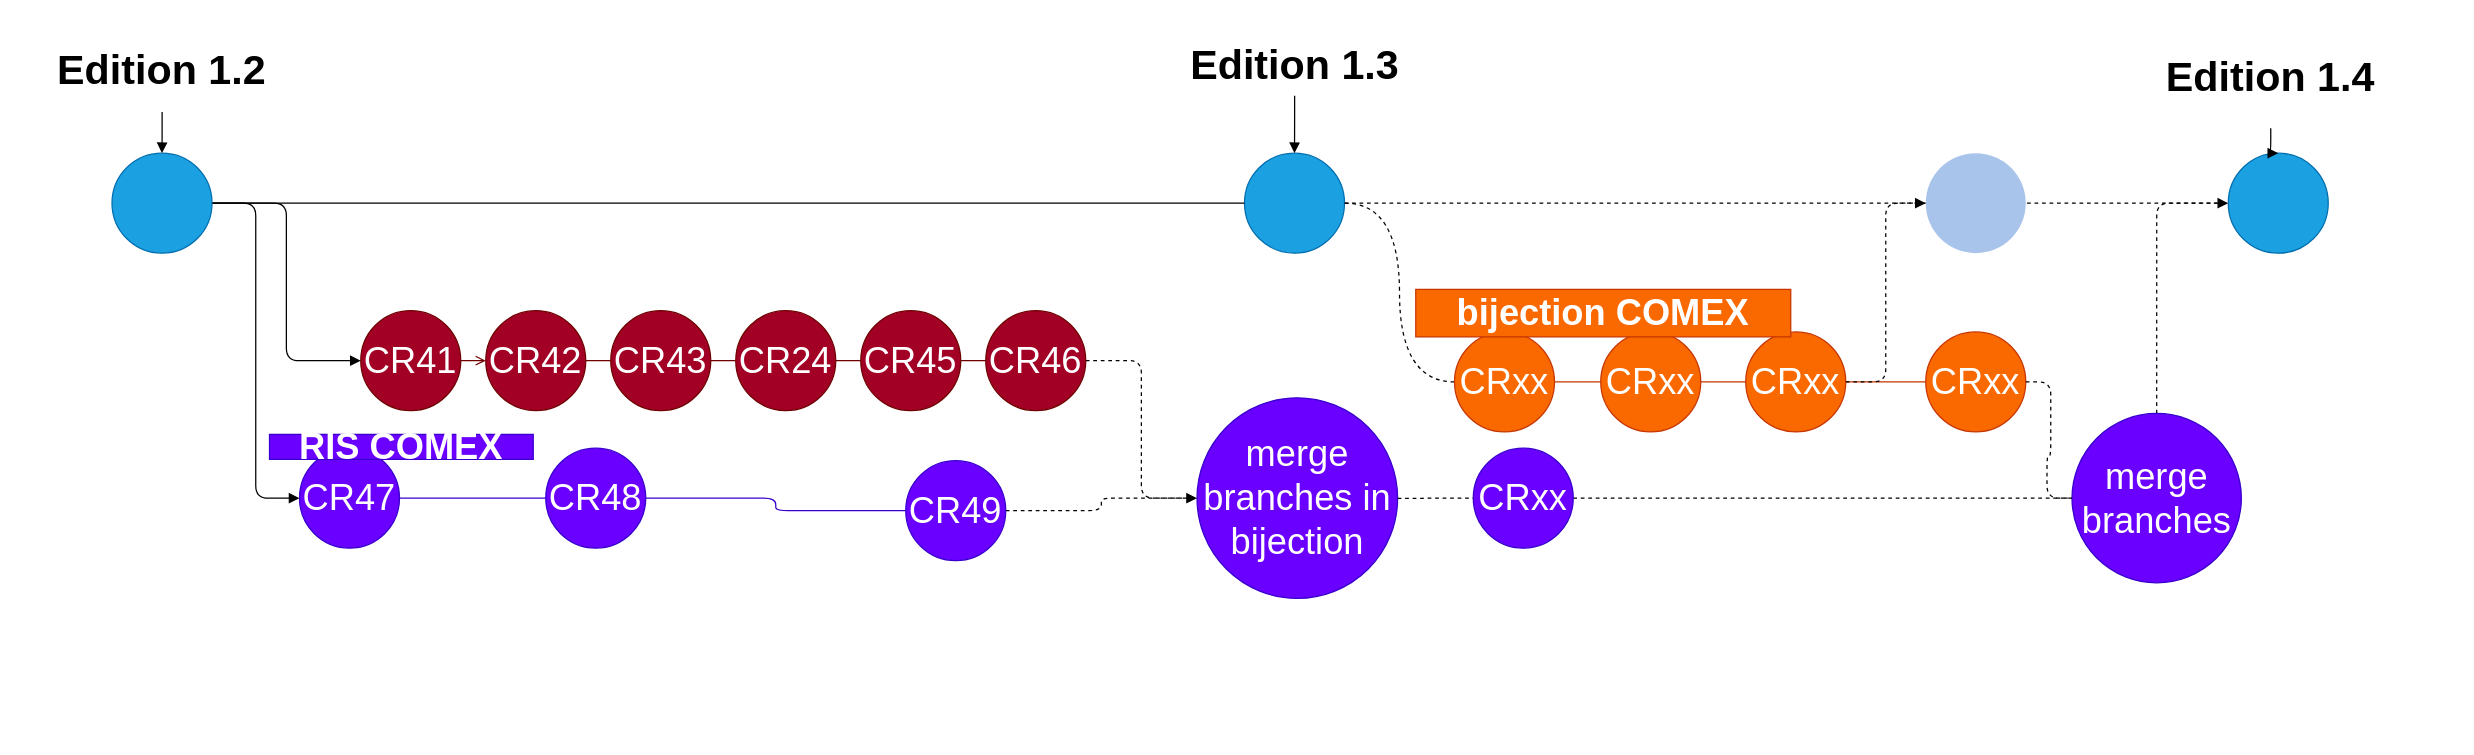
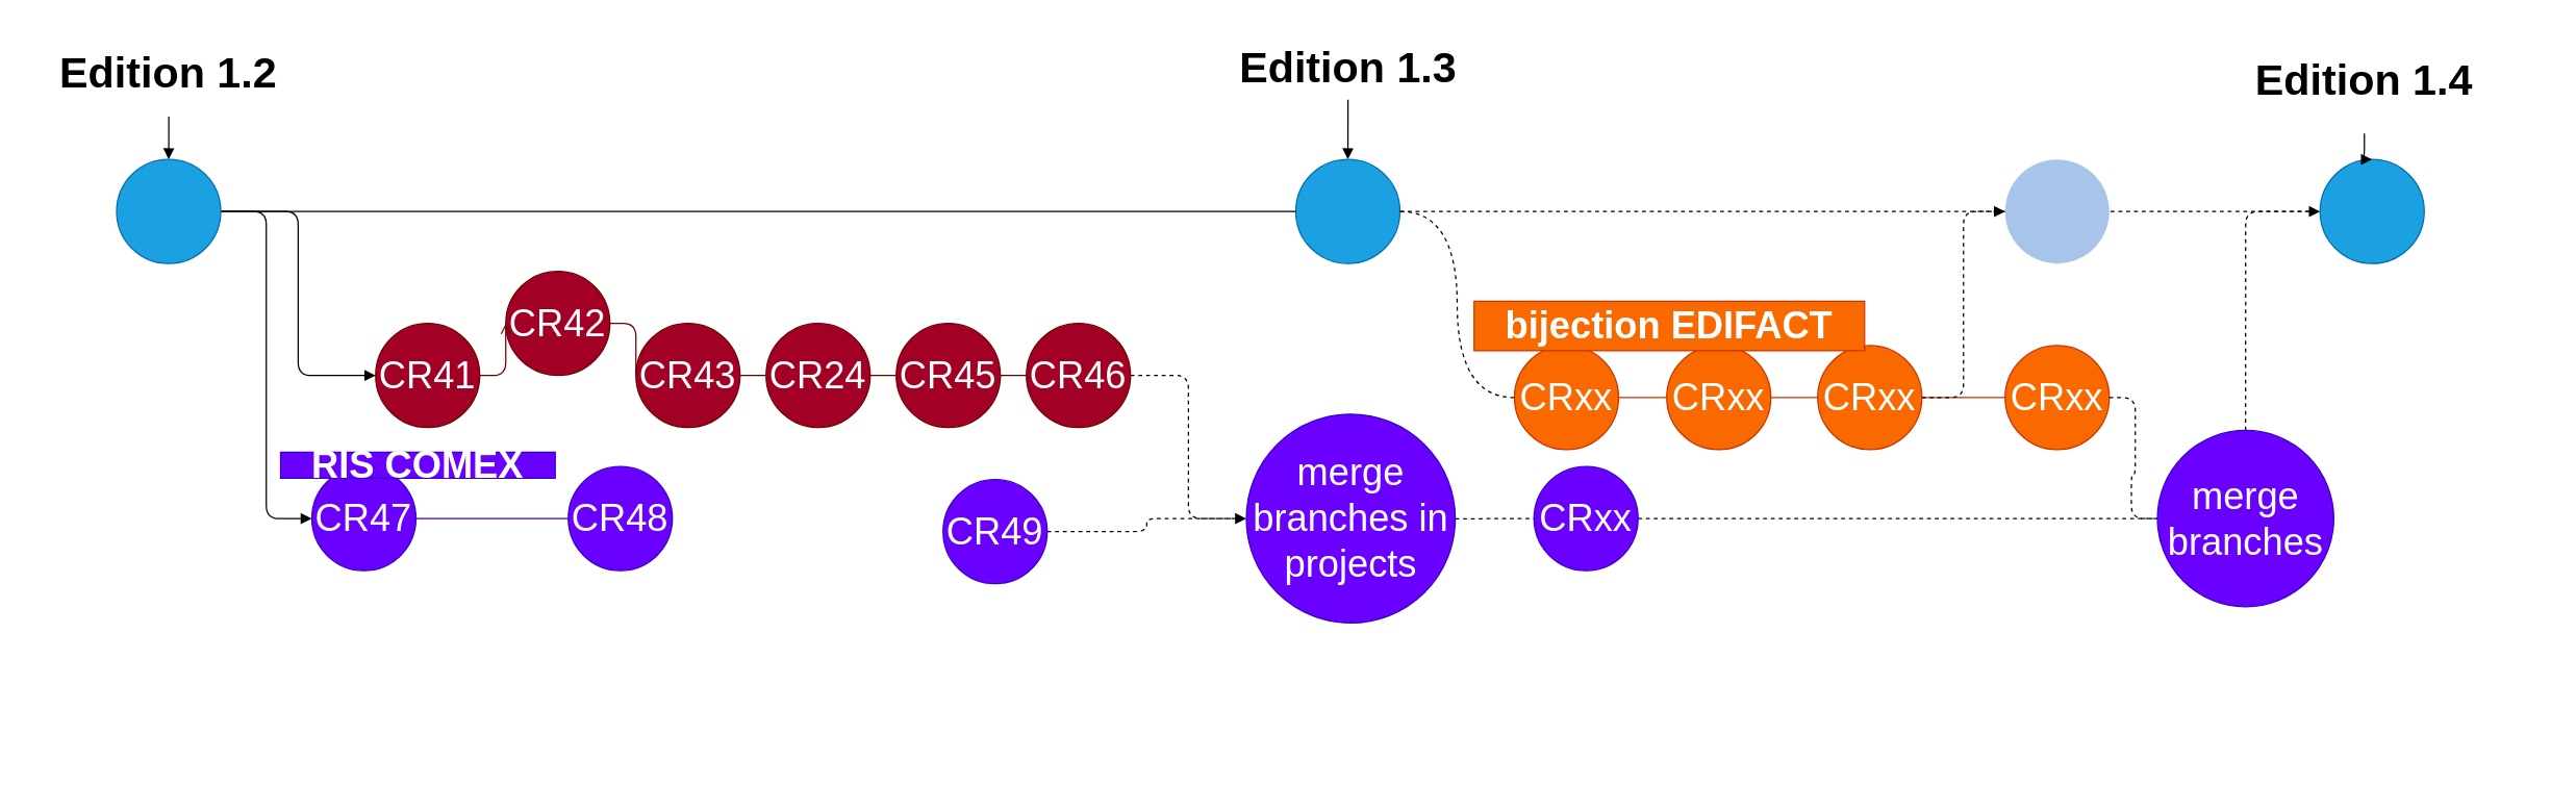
- <mxCell id="50" value="&lt;h2 style=&quot;font-size: 29px;&quot;&gt;bijection COMEX&lt;/h2&gt;" style="text;html=1;strokeColor=#C73500;fillColor=#fa6800;align=center;verticalAlign=middle;whiteSpace=wrap;rounded=0;fontSize=29;fontColor=#ffffff;" parent="2" vertex="1"><mxGeometry x="1078" y="209" width="300" height="38" as="geometry" /></mxCell>
+ <mxCell id="50" value="&lt;h2 style=&quot;font-size: 29px;&quot;&gt;bijection EDIFACT&lt;/h2&gt;" style="text;html=1;strokeColor=#C73500;fillColor=#fa6800;align=center;verticalAlign=middle;whiteSpace=wrap;rounded=0;fontSize=29;fontColor=#ffffff;" parent="2" vertex="1"><mxGeometry x="1078" y="209" width="300" height="38" as="geometry" /></mxCell>
- <mxCell id="23" value="CR42" style="ellipse;whiteSpace=wrap;html=1;aspect=fixed;strokeColor=#6F0000;fillColor=#a20025;fontColor=#ffffff;fontSize=29;" parent="2" vertex="1"><mxGeometry x="334" y="226" width="80" height="80" as="geometry" /></mxCell>
+ <mxCell id="23" value="CR42" style="ellipse;whiteSpace=wrap;html=1;aspect=fixed;strokeColor=#6F0000;fillColor=#a20025;fontColor=#ffffff;fontSize=29;" parent="2" vertex="1"><mxGeometry x="334" y="186" width="80" height="80" as="geometry" /></mxCell>
- <mxCell id="10" value="merge branches in &lt;br style=&quot;font-size: 29px;&quot;&gt;bijection" style="ellipse;whiteSpace=wrap;html=1;aspect=fixed;fillColor=#6a00ff;fontColor=#ffffff;strokeColor=#3700CC;fontSize=29;" parent="2" vertex="1"><mxGeometry x="903" y="295.75" width="160.5" height="160.5" as="geometry" /></mxCell>
+ <mxCell id="10" value="merge branches in &lt;br style=&quot;font-size: 29px;&quot;&gt;projects" style="ellipse;whiteSpace=wrap;html=1;aspect=fixed;fillColor=#6a00ff;fontColor=#ffffff;strokeColor=#3700CC;fontSize=29;" parent="2" vertex="1"><mxGeometry x="903" y="295.75" width="160.5" height="160.5" as="geometry" /></mxCell>
- <mxCell id="39" style="edgeStyle=orthogonalEdgeStyle;rounded=1;jumpSize=1;orthogonalLoop=1;jettySize=auto;html=1;entryX=0;entryY=0.5;entryDx=0;entryDy=0;endArrow=none;endFill=0;endSize=6;strokeWidth=1;fontSize=29;fillColor=#6a00ff;strokeColor=#3700CC;" parent="2" source="35" target="38" edge="1"><mxGeometry relative="1" as="geometry" /></mxCell>
